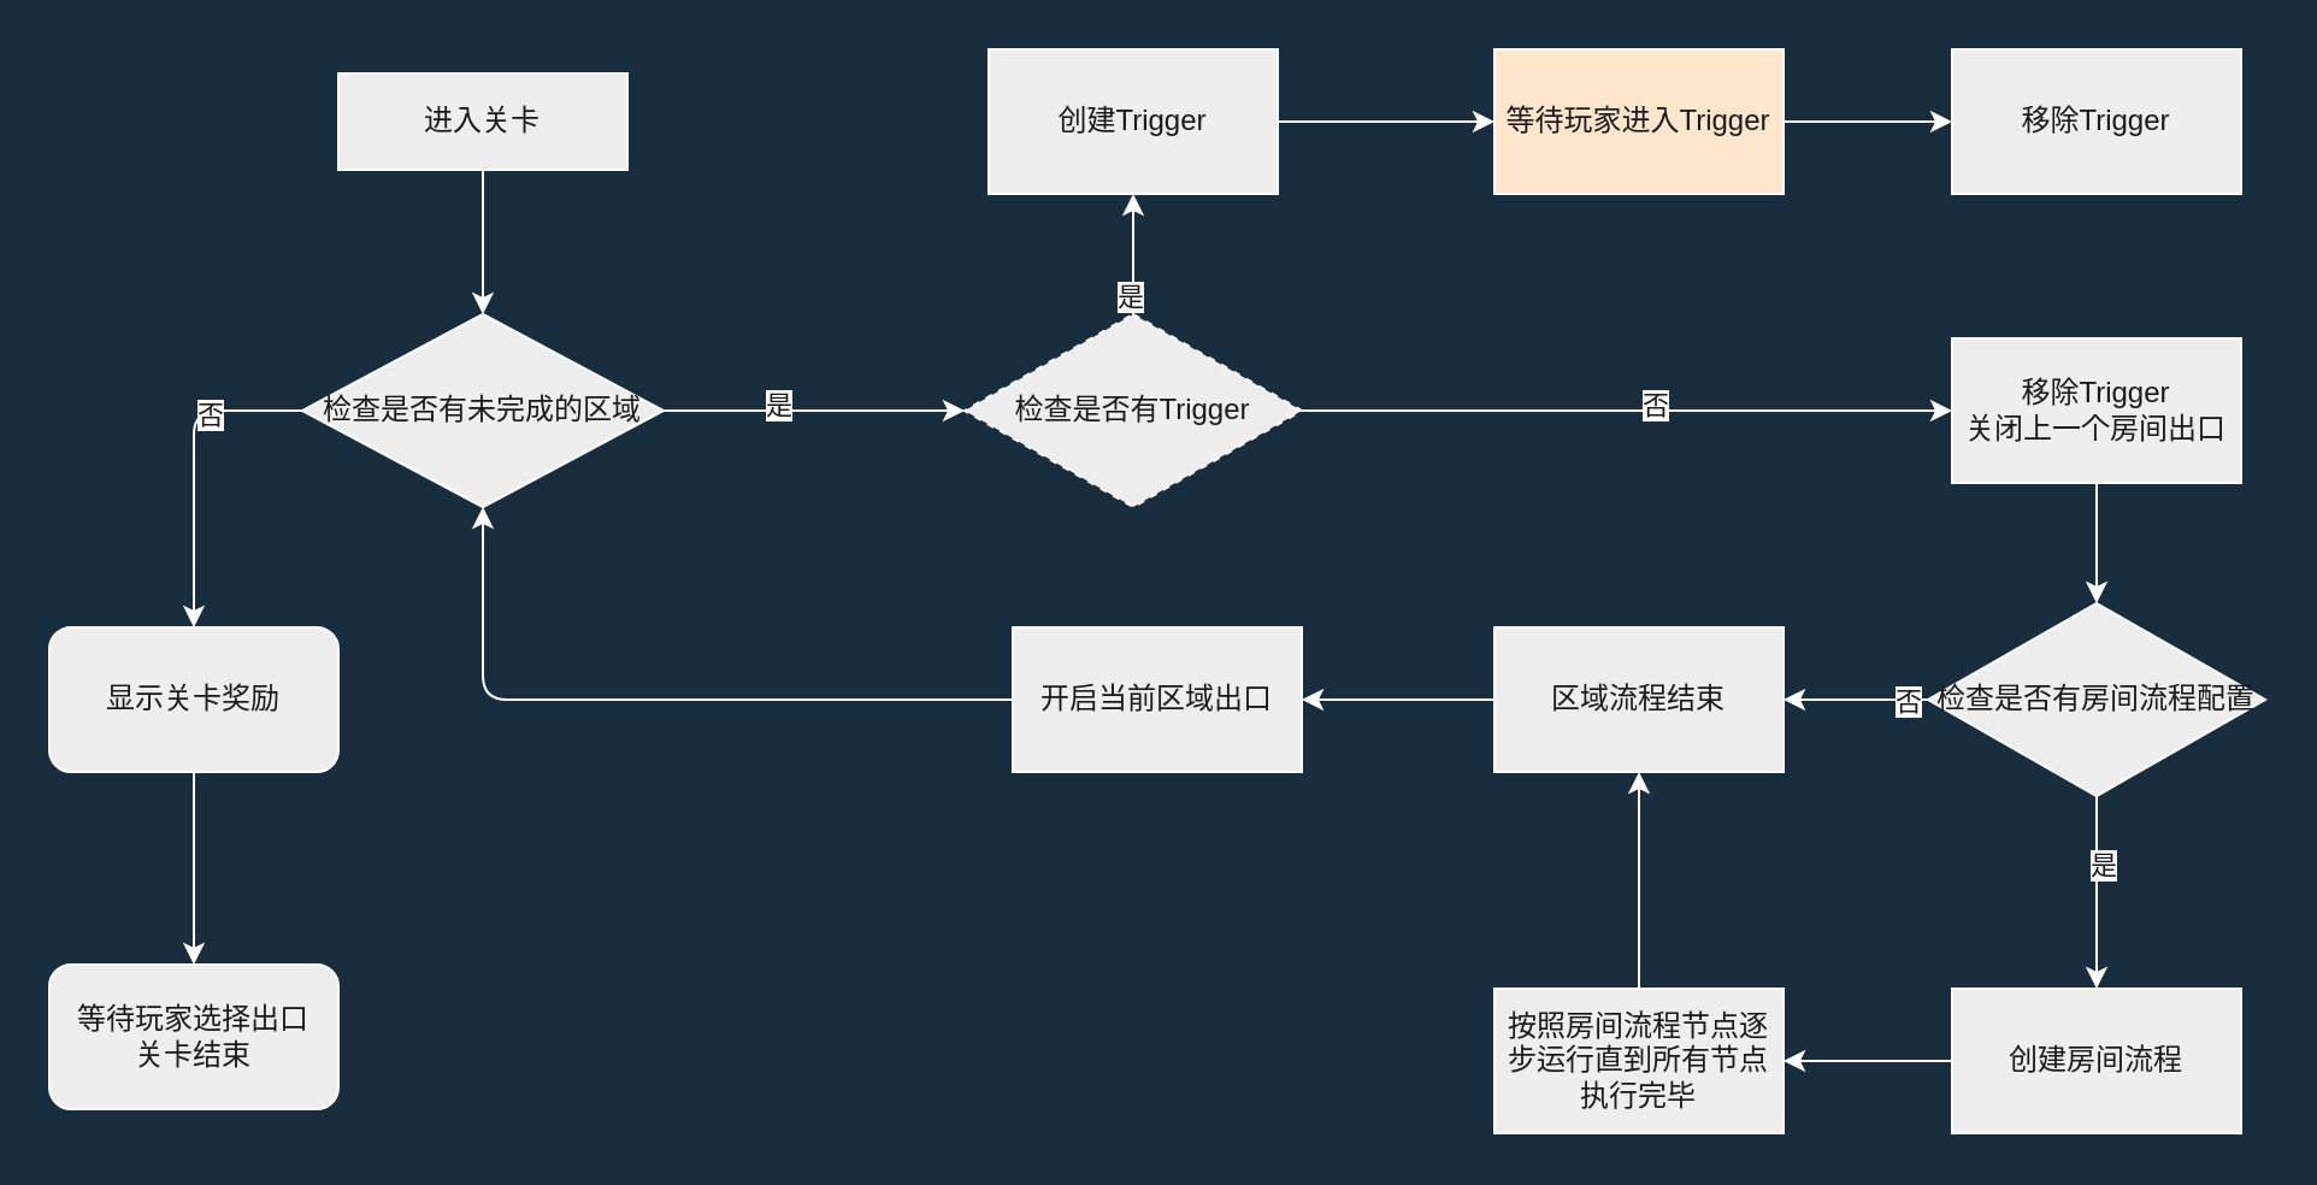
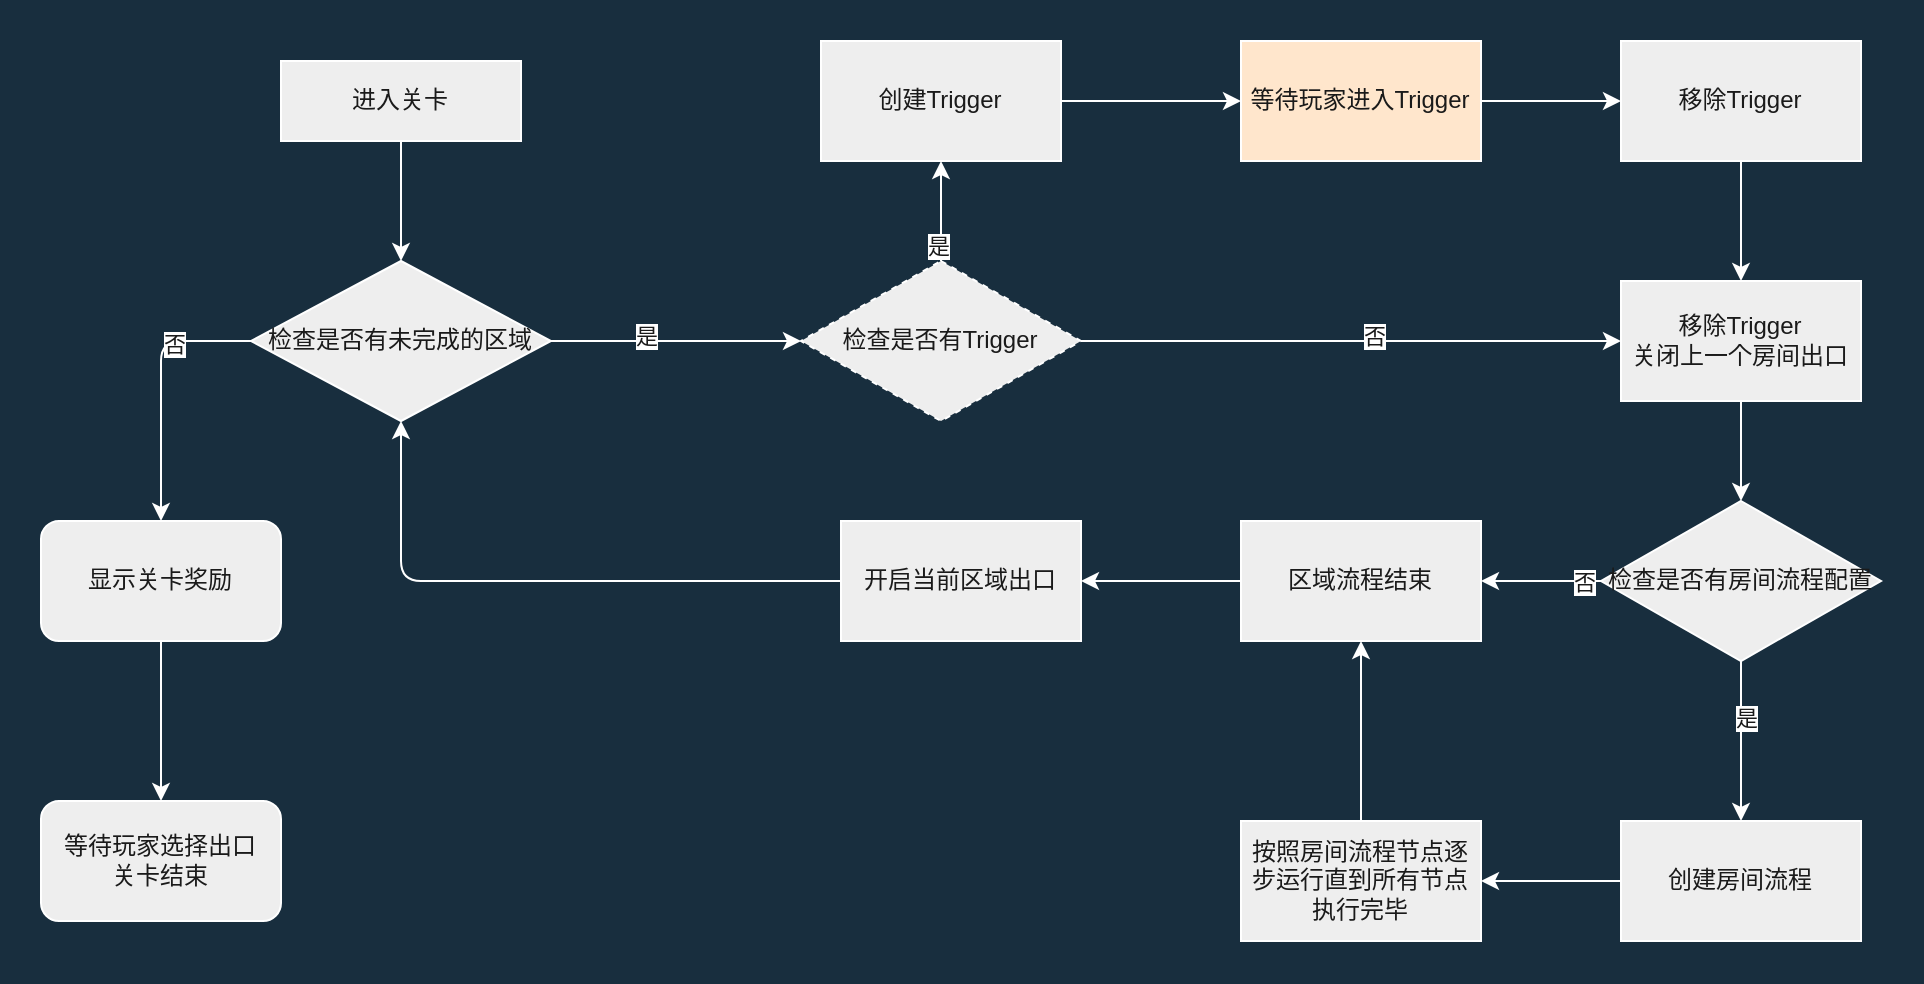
+ <mxCell id="20" style="edgeStyle=orthogonalEdgeStyle;curved=0;rounded=1;orthogonalLoop=1;jettySize=auto;html=1;entryX=0.5;entryY=0;entryDx=0;entryDy=0;fontColor=#FFFFFF;strokeColor=#FFFFFF;" edge="1" parent="1" source="21" target="19"><mxGeometry relative="1" as="geometry" /></mxCell>
